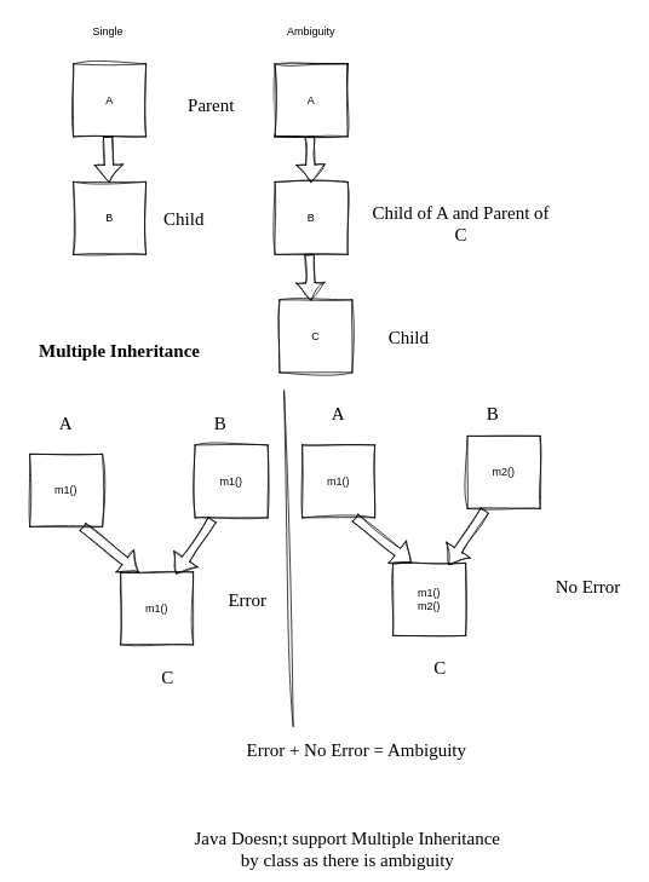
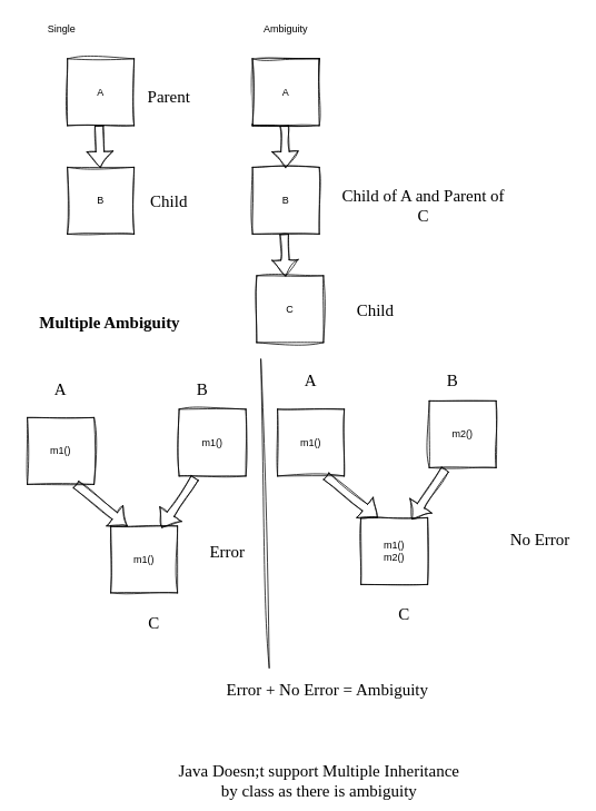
- <mxCell id="11" value="Single&amp;nbsp;" style="text;html=1;strokeColor=none;fillColor=none;align=center;verticalAlign=middle;whiteSpace=wrap;rounded=0;sketch=1;curveFitting=1;jiggle=2;" vertex="1" parent="1"><mxGeometry x="90" y="20" width="60" height="30" as="geometry" /></mxCell>
+ <mxCell id="11" value="Single&amp;nbsp;" style="text;html=1;strokeColor=none;fillColor=none;align=center;verticalAlign=middle;whiteSpace=wrap;rounded=0;sketch=1;curveFitting=1;jiggle=2;" vertex="1" parent="1"><mxGeometry x="45" y="20" width="60" height="30" as="geometry" /></mxCell>
- <mxCell id="13" value="Parent" style="text;html=1;strokeColor=none;fillColor=none;align=center;verticalAlign=middle;whiteSpace=wrap;rounded=0;sketch=1;hachureGap=4;jiggle=2;curveFitting=1;fontFamily=Architects Daughter;fontSource=https%3A%2F%2Ffonts.googleapis.com%2Fcss%3Ffamily%3DArchitects%2BDaughter;fontSize=20;" vertex="1" parent="1"><mxGeometry x="202" y="100" width="60" height="30" as="geometry" /></mxCell>
+ <mxCell id="13" value="Parent" style="text;html=1;strokeColor=none;fillColor=none;align=center;verticalAlign=middle;whiteSpace=wrap;rounded=0;sketch=1;hachureGap=4;jiggle=2;curveFitting=1;fontFamily=Architects Daughter;fontSource=https%3A%2F%2Ffonts.googleapis.com%2Fcss%3Ffamily%3DArchitects%2BDaughter;fontSize=20;" vertex="1" parent="1"><mxGeometry x="172" y="100" width="60" height="30" as="geometry" /></mxCell>
- <mxCell id="38" value="&lt;b&gt;Multiple Inheritance&lt;/b&gt;" style="text;html=1;strokeColor=none;fillColor=none;align=center;verticalAlign=middle;whiteSpace=wrap;rounded=0;sketch=1;hachureGap=4;jiggle=2;curveFitting=1;fontFamily=Architects Daughter;fontSource=https%3A%2F%2Ffonts.googleapis.com%2Fcss%3Ffamily%3DArchitects%2BDaughter;fontSize=20;" vertex="1" parent="1"><mxGeometry x="20" y="370" width="222" height="30" as="geometry" /></mxCell>
+ <mxCell id="38" value="&lt;b&gt;Multiple Ambiguity&lt;/b&gt;" style="text;html=1;strokeColor=none;fillColor=none;align=center;verticalAlign=middle;whiteSpace=wrap;rounded=0;sketch=1;hachureGap=4;jiggle=2;curveFitting=1;fontFamily=Architects Daughter;fontSource=https%3A%2F%2Ffonts.googleapis.com%2Fcss%3Ffamily%3DArchitects%2BDaughter;fontSize=20;" vertex="1" parent="1"><mxGeometry x="20" y="370" width="222" height="30" as="geometry" /></mxCell>
